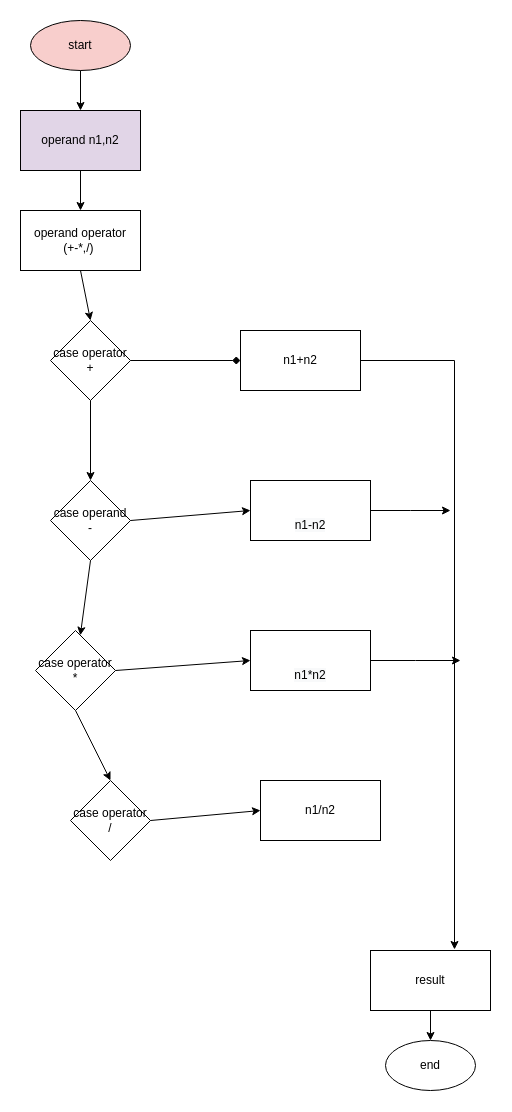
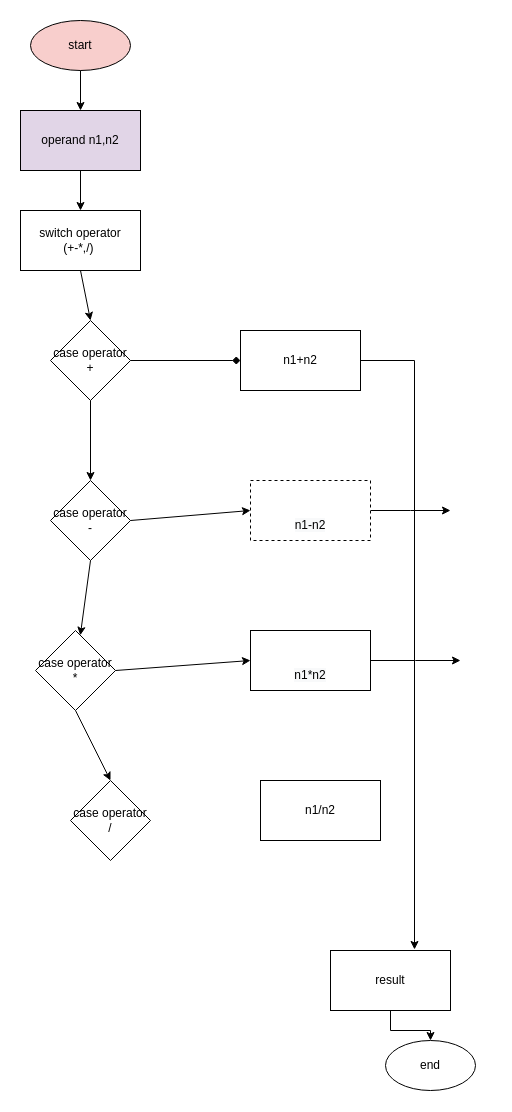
- <mxCell id="4" value="operand operator&lt;br&gt;(+-*,/)&amp;nbsp;" style="rounded=0;whiteSpace=wrap;html=1;" vertex="1" parent="1"><mxGeometry x="20" y="210" width="120" height="60" as="geometry" /></mxCell>
+ <mxCell id="4" value="switch operator&lt;br&gt;(+-*,/)&amp;nbsp;" style="rounded=0;whiteSpace=wrap;html=1;" vertex="1" parent="1"><mxGeometry x="20" y="210" width="120" height="60" as="geometry" /></mxCell>
- <mxCell id="9" value="&lt;br&gt;&lt;br&gt;&lt;span style=&quot;color: rgb(0 , 0 , 0) ; font-family: &amp;#34;helvetica&amp;#34; ; font-size: 12px ; font-style: normal ; font-weight: 400 ; letter-spacing: normal ; text-align: center ; text-indent: 0px ; text-transform: none ; word-spacing: 0px ; background-color: rgb(248 , 249 , 250) ; display: inline ; float: none&quot;&gt;n1-n2&lt;/span&gt;&lt;br&gt;" style="rounded=0;whiteSpace=wrap;html=1;" vertex="1" parent="1"><mxGeometry x="250" y="480" width="120" height="60" as="geometry" /></mxCell>
+ <mxCell id="9" value="&lt;br&gt;&lt;br&gt;&lt;span style=&quot;color: rgb(0 , 0 , 0) ; font-family: &amp;#34;helvetica&amp;#34; ; font-size: 12px ; font-style: normal ; font-weight: 400 ; letter-spacing: normal ; text-align: center ; text-indent: 0px ; text-transform: none ; word-spacing: 0px ; background-color: rgb(248 , 249 , 250) ; display: inline ; float: none&quot;&gt;n1-n2&lt;/span&gt;&lt;br&gt;" style="rounded=0;whiteSpace=wrap;html=1;dashed=1;" vertex="1" parent="1"><mxGeometry x="250" y="480" width="120" height="60" as="geometry" /></mxCell>
- <mxCell id="10" value="&lt;span&gt;case operand -&lt;/span&gt;" style="rhombus;whiteSpace=wrap;html=1;" vertex="1" parent="1"><mxGeometry x="50" y="480" width="80" height="80" as="geometry" /></mxCell>
+ <mxCell id="10" value="&lt;span&gt;case operator -&lt;/span&gt;" style="rhombus;whiteSpace=wrap;html=1;" vertex="1" parent="1"><mxGeometry x="50" y="480" width="80" height="80" as="geometry" /></mxCell>
- <mxCell id="18" value="" style="endArrow=classic;html=1;exitX=1;exitY=0.5;exitDx=0;exitDy=0;entryX=0;entryY=0.5;entryDx=0;entryDy=0;" edge="1" parent="1" source="12" target="15"><mxGeometry width="50" height="50" relative="1" as="geometry"><mxPoint x="190" y="850" as="sourcePoint" /><mxPoint x="240" y="800" as="targetPoint" /></mxGeometry></mxCell>
- <mxCell id="17" value="result" style="rounded=0;whiteSpace=wrap;html=1;" vertex="1" parent="1"><mxGeometry x="370" y="950" width="120" height="60" as="geometry" /></mxCell>
+ <mxCell id="17" value="result" style="rounded=0;whiteSpace=wrap;html=1;" vertex="1" parent="1"><mxGeometry x="330" y="950" width="120" height="60" as="geometry" /></mxCell>
